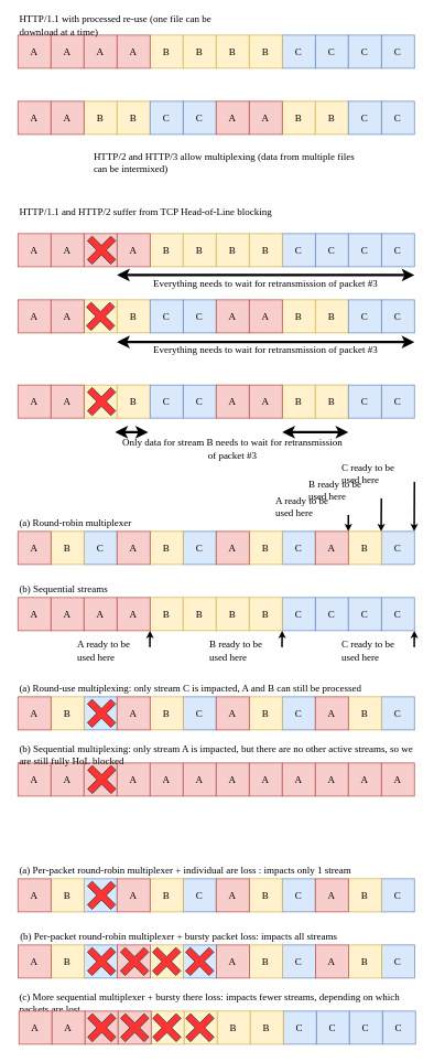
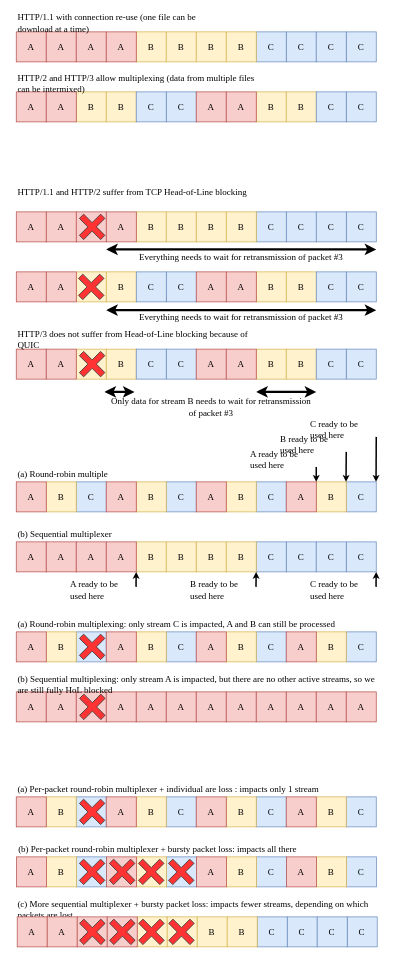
- <mxCell id="30" value="&lt;font color=&quot;#000000&quot;&gt;HTTP/1.1 with processed re-use (one file can be download at a time)&lt;/font&gt;" style="text;html=1;strokeColor=none;fillColor=none;align=left;verticalAlign=middle;whiteSpace=wrap;rounded=0;labelBackgroundColor=none;fontFamily=Myriad Pro Condensed;fontSize=12;fontColor=#E2D7F2;" parent="1" vertex="1"><mxGeometry x="21.25" y="20" width="279.75" height="20" as="geometry" /></mxCell>
+ <mxCell id="30" value="&lt;font color=&quot;#000000&quot;&gt;HTTP/1.1 with connection re-use (one file can be download at a time)&lt;/font&gt;" style="text;html=1;strokeColor=none;fillColor=none;align=left;verticalAlign=middle;whiteSpace=wrap;rounded=0;labelBackgroundColor=none;fontFamily=Myriad Pro Condensed;fontSize=12;fontColor=#E2D7F2;" parent="1" vertex="1"><mxGeometry x="21.25" y="20" width="279.75" height="20" as="geometry" /></mxCell>
- <mxCell id="31" value="&lt;font color=&quot;#000000&quot;&gt;HTTP/2 and HTTP/3 allow multiplexing (data from multiple files can be intermixed)&lt;/font&gt;" style="text;html=1;strokeColor=none;fillColor=none;align=left;verticalAlign=middle;whiteSpace=wrap;rounded=0;labelBackgroundColor=none;fontFamily=Myriad Pro Condensed;fontSize=12;fontColor=#E2D7F2;" parent="1" vertex="1"><mxGeometry x="110.95" y="186" width="320.05" height="20" as="geometry" /></mxCell>
+ <mxCell id="31" value="&lt;font color=&quot;#000000&quot;&gt;HTTP/2 and HTTP/3 allow multiplexing (data from multiple files can be intermixed)&lt;/font&gt;" style="text;html=1;strokeColor=none;fillColor=none;align=left;verticalAlign=middle;whiteSpace=wrap;rounded=0;labelBackgroundColor=none;fontFamily=Myriad Pro Condensed;fontSize=12;fontColor=#E2D7F2;" parent="1" vertex="1"><mxGeometry x="20.95" y="101" width="320.05" height="20" as="geometry" /></mxCell>
+ <mxCell id="75" value="&lt;font color=&quot;#000000&quot;&gt;HTTP/3 does not suffer from Head-of-Line blocking because of QUIC&lt;/font&gt;" style="text;html=1;strokeColor=none;fillColor=none;align=left;verticalAlign=middle;whiteSpace=wrap;rounded=0;labelBackgroundColor=none;fontFamily=Myriad Pro Condensed;fontSize=12;fontColor=#E2D7F2;" parent="1" vertex="1"><mxGeometry x="20.95" y="442" width="320.05" height="20" as="geometry" /></mxCell>
- <mxCell id="86" value="&lt;font color=&quot;#000000&quot;&gt;(a) Round-robin multiplexer&lt;/font&gt;" style="text;html=1;strokeColor=none;fillColor=none;align=left;verticalAlign=middle;whiteSpace=wrap;rounded=0;labelBackgroundColor=none;fontFamily=Myriad Pro Condensed;fontSize=12;fontColor=#E2D7F2;" parent="1" vertex="1"><mxGeometry x="20.95" y="622" width="279.75" height="20" as="geometry" /></mxCell>
+ <mxCell id="86" value="&lt;font color=&quot;#000000&quot;&gt;(a) Round-robin multiple&lt;/font&gt;" style="text;html=1;strokeColor=none;fillColor=none;align=left;verticalAlign=middle;whiteSpace=wrap;rounded=0;labelBackgroundColor=none;fontFamily=Myriad Pro Condensed;fontSize=12;fontColor=#E2D7F2;" parent="1" vertex="1"><mxGeometry x="20.95" y="622" width="279.75" height="20" as="geometry" /></mxCell>
- <mxCell id="99" value="&lt;font color=&quot;#000000&quot;&gt;(b) Sequential streams&lt;/font&gt;" style="text;html=1;strokeColor=none;fillColor=none;align=left;verticalAlign=middle;whiteSpace=wrap;rounded=0;labelBackgroundColor=none;fontFamily=Myriad Pro Condensed;fontSize=12;fontColor=#E2D7F2;" parent="1" vertex="1"><mxGeometry x="21.3" y="702" width="279.75" height="20" as="geometry" /></mxCell>
+ <mxCell id="99" value="&lt;font color=&quot;#000000&quot;&gt;(b) Sequential multiplexer&lt;/font&gt;" style="text;html=1;strokeColor=none;fillColor=none;align=left;verticalAlign=middle;whiteSpace=wrap;rounded=0;labelBackgroundColor=none;fontFamily=Myriad Pro Condensed;fontSize=12;fontColor=#E2D7F2;" parent="1" vertex="1"><mxGeometry x="21.3" y="702" width="279.75" height="20" as="geometry" /></mxCell>
- <mxCell id="175" value="&lt;font color=&quot;#000000&quot;&gt;(a) Round-use multiplexing: only stream C is impacted, A and B can still be processed&lt;/font&gt;" style="text;html=1;strokeColor=none;fillColor=none;align=left;verticalAlign=middle;whiteSpace=wrap;rounded=0;labelBackgroundColor=none;fontFamily=Myriad Pro Condensed;fontSize=12;fontColor=#E2D7F2;" parent="1" vertex="1"><mxGeometry x="21.3" y="822" width="479.7" height="20" as="geometry" /></mxCell>
+ <mxCell id="175" value="&lt;font color=&quot;#000000&quot;&gt;(a) Round-robin multiplexing: only stream C is impacted, A and B can still be processed&lt;/font&gt;" style="text;html=1;strokeColor=none;fillColor=none;align=left;verticalAlign=middle;whiteSpace=wrap;rounded=0;labelBackgroundColor=none;fontFamily=Myriad Pro Condensed;fontSize=12;fontColor=#E2D7F2;" parent="1" vertex="1"><mxGeometry x="21.3" y="822" width="479.7" height="20" as="geometry" /></mxCell>
- <mxCell id="115" value="&lt;font color=&quot;#000000&quot;&gt;(b) Per-packet round-robin multiplexer + bursty packet loss: impacts all streams&lt;/font&gt;" style="text;html=1;strokeColor=none;fillColor=none;align=left;verticalAlign=middle;whiteSpace=wrap;rounded=0;labelBackgroundColor=none;fontFamily=Myriad Pro Condensed;fontSize=12;fontColor=#E2D7F2;" parent="1" vertex="1"><mxGeometry x="22.29" y="1122" width="478.71" height="20" as="geometry" /></mxCell>
+ <mxCell id="115" value="&lt;font color=&quot;#000000&quot;&gt;(b) Per-packet round-robin multiplexer + bursty packet loss: impacts all there&lt;/font&gt;" style="text;html=1;strokeColor=none;fillColor=none;align=left;verticalAlign=middle;whiteSpace=wrap;rounded=0;labelBackgroundColor=none;fontFamily=Myriad Pro Condensed;fontSize=12;fontColor=#E2D7F2;" parent="1" vertex="1"><mxGeometry x="22.29" y="1122" width="478.71" height="20" as="geometry" /></mxCell>
- <mxCell id="116" value="&lt;font color=&quot;#000000&quot;&gt;(c) More sequential multiplexer + bursty there loss: impacts fewer streams, depending on which packets are lost&lt;/font&gt;" style="text;html=1;strokeColor=none;fillColor=none;align=left;verticalAlign=middle;whiteSpace=wrap;rounded=0;labelBackgroundColor=none;fontFamily=Myriad Pro Condensed;fontSize=12;fontColor=#E2D7F2;" parent="1" vertex="1"><mxGeometry x="21.42" y="1202" width="479.58" height="20" as="geometry" /></mxCell>
+ <mxCell id="116" value="&lt;font color=&quot;#000000&quot;&gt;(c) More sequential multiplexer + bursty packet loss: impacts fewer streams, depending on which packets are lost&lt;/font&gt;" style="text;html=1;strokeColor=none;fillColor=none;align=left;verticalAlign=middle;whiteSpace=wrap;rounded=0;labelBackgroundColor=none;fontFamily=Myriad Pro Condensed;fontSize=12;fontColor=#E2D7F2;" parent="1" vertex="1"><mxGeometry x="21.42" y="1202" width="479.58" height="20" as="geometry" /></mxCell>
